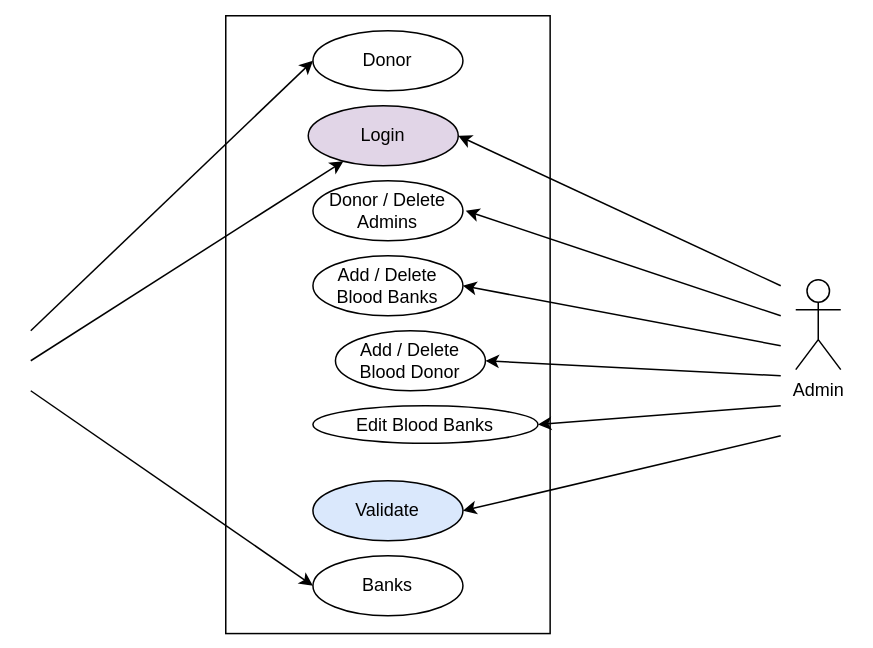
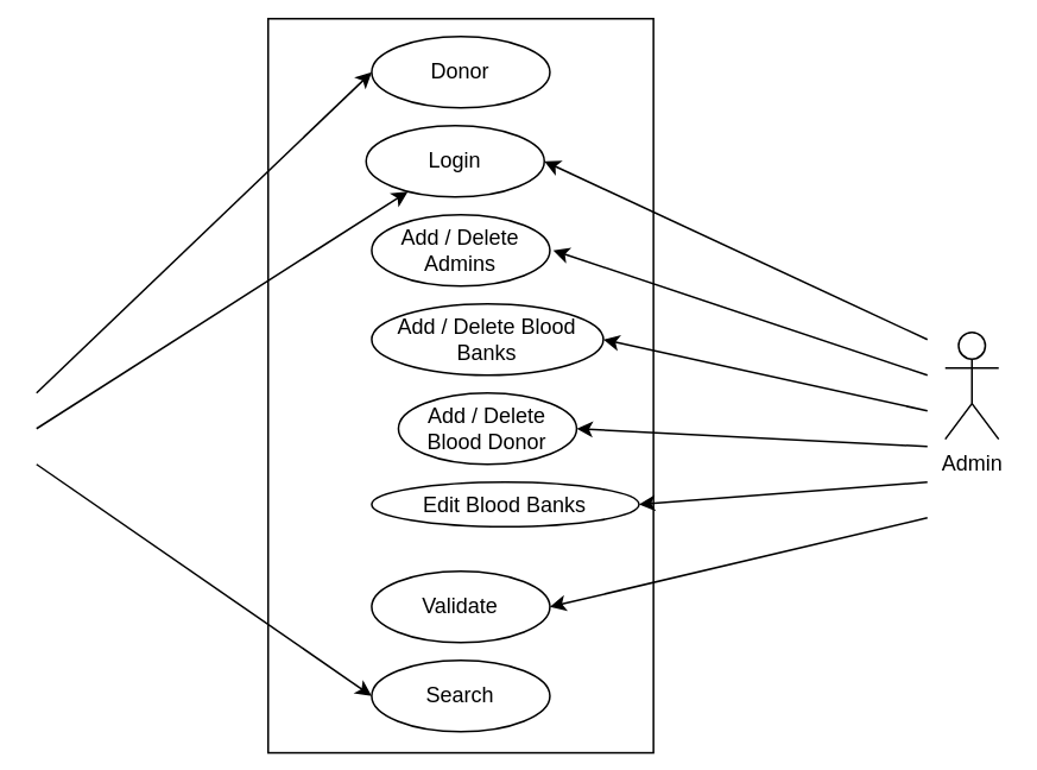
- <mxCell id="7" value="Login" style="ellipse;whiteSpace=wrap;html=1;align=center;fillColor=#e1d5e7;" parent="1" vertex="1"><mxGeometry x="205" y="70" width="100" height="40" as="geometry" /></mxCell>
+ <mxCell id="7" value="Login" style="ellipse;whiteSpace=wrap;html=1;align=center;" parent="1" vertex="1"><mxGeometry x="205" y="70" width="100" height="40" as="geometry" /></mxCell>
- <mxCell id="6" value="Donor / Delete Admins" style="ellipse;whiteSpace=wrap;html=1;align=center;" parent="1" vertex="1"><mxGeometry x="208.13" y="120" width="100" height="40" as="geometry" /></mxCell>
+ <mxCell id="6" value="Add / Delete Admins" style="ellipse;whiteSpace=wrap;html=1;align=center;" parent="1" vertex="1"><mxGeometry x="208.13" y="120" width="100" height="40" as="geometry" /></mxCell>
- <mxCell id="4" value="Add / Delete Blood Banks" style="ellipse;whiteSpace=wrap;html=1;align=center;" parent="1" vertex="1"><mxGeometry x="208.13" y="170" width="100" height="40" as="geometry" /></mxCell>
+ <mxCell id="4" value="Add / Delete Blood Banks" style="ellipse;whiteSpace=wrap;html=1;align=center;" parent="1" vertex="1"><mxGeometry x="208.13" y="170" width="130" height="40" as="geometry" /></mxCell>
- <mxCell id="9" value="Validate" style="ellipse;whiteSpace=wrap;html=1;align=center;fillColor=#dae8fc;" parent="1" vertex="1"><mxGeometry x="208.13" y="320" width="100" height="40" as="geometry" /></mxCell>
+ <mxCell id="9" value="Validate" style="ellipse;whiteSpace=wrap;html=1;align=center;" parent="1" vertex="1"><mxGeometry x="208.13" y="320" width="100" height="40" as="geometry" /></mxCell>
- <mxCell id="10" value="Banks" style="ellipse;whiteSpace=wrap;html=1;align=center;" parent="1" vertex="1"><mxGeometry x="208.13" y="370" width="100" height="40" as="geometry" /></mxCell>
+ <mxCell id="10" value="Search" style="ellipse;whiteSpace=wrap;html=1;align=center;" parent="1" vertex="1"><mxGeometry x="208.13" y="370" width="100" height="40" as="geometry" /></mxCell>
